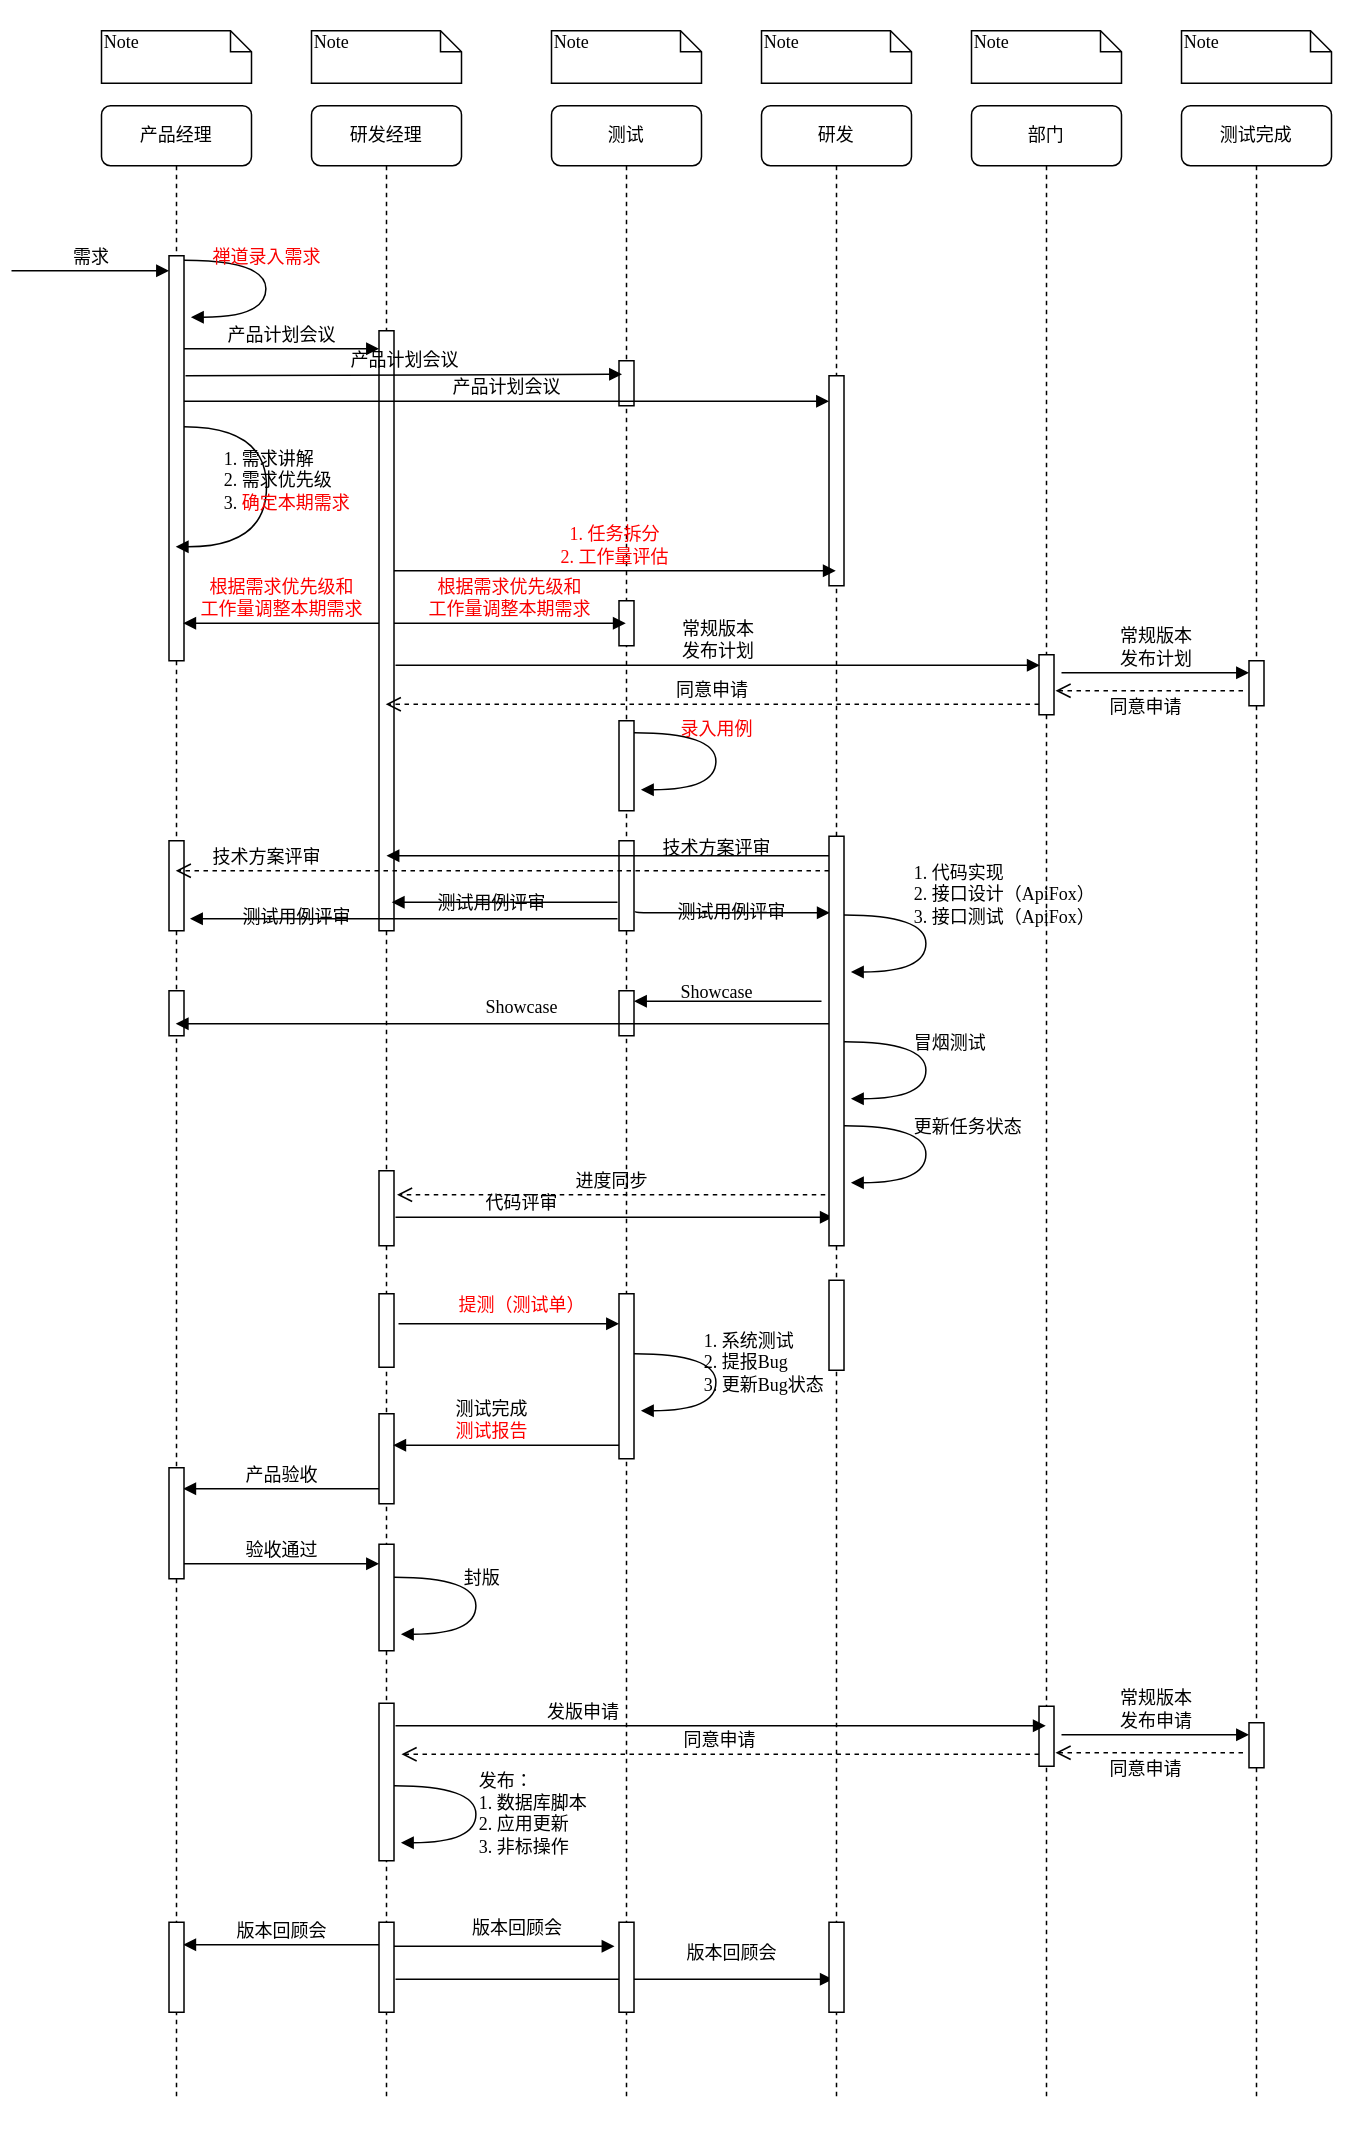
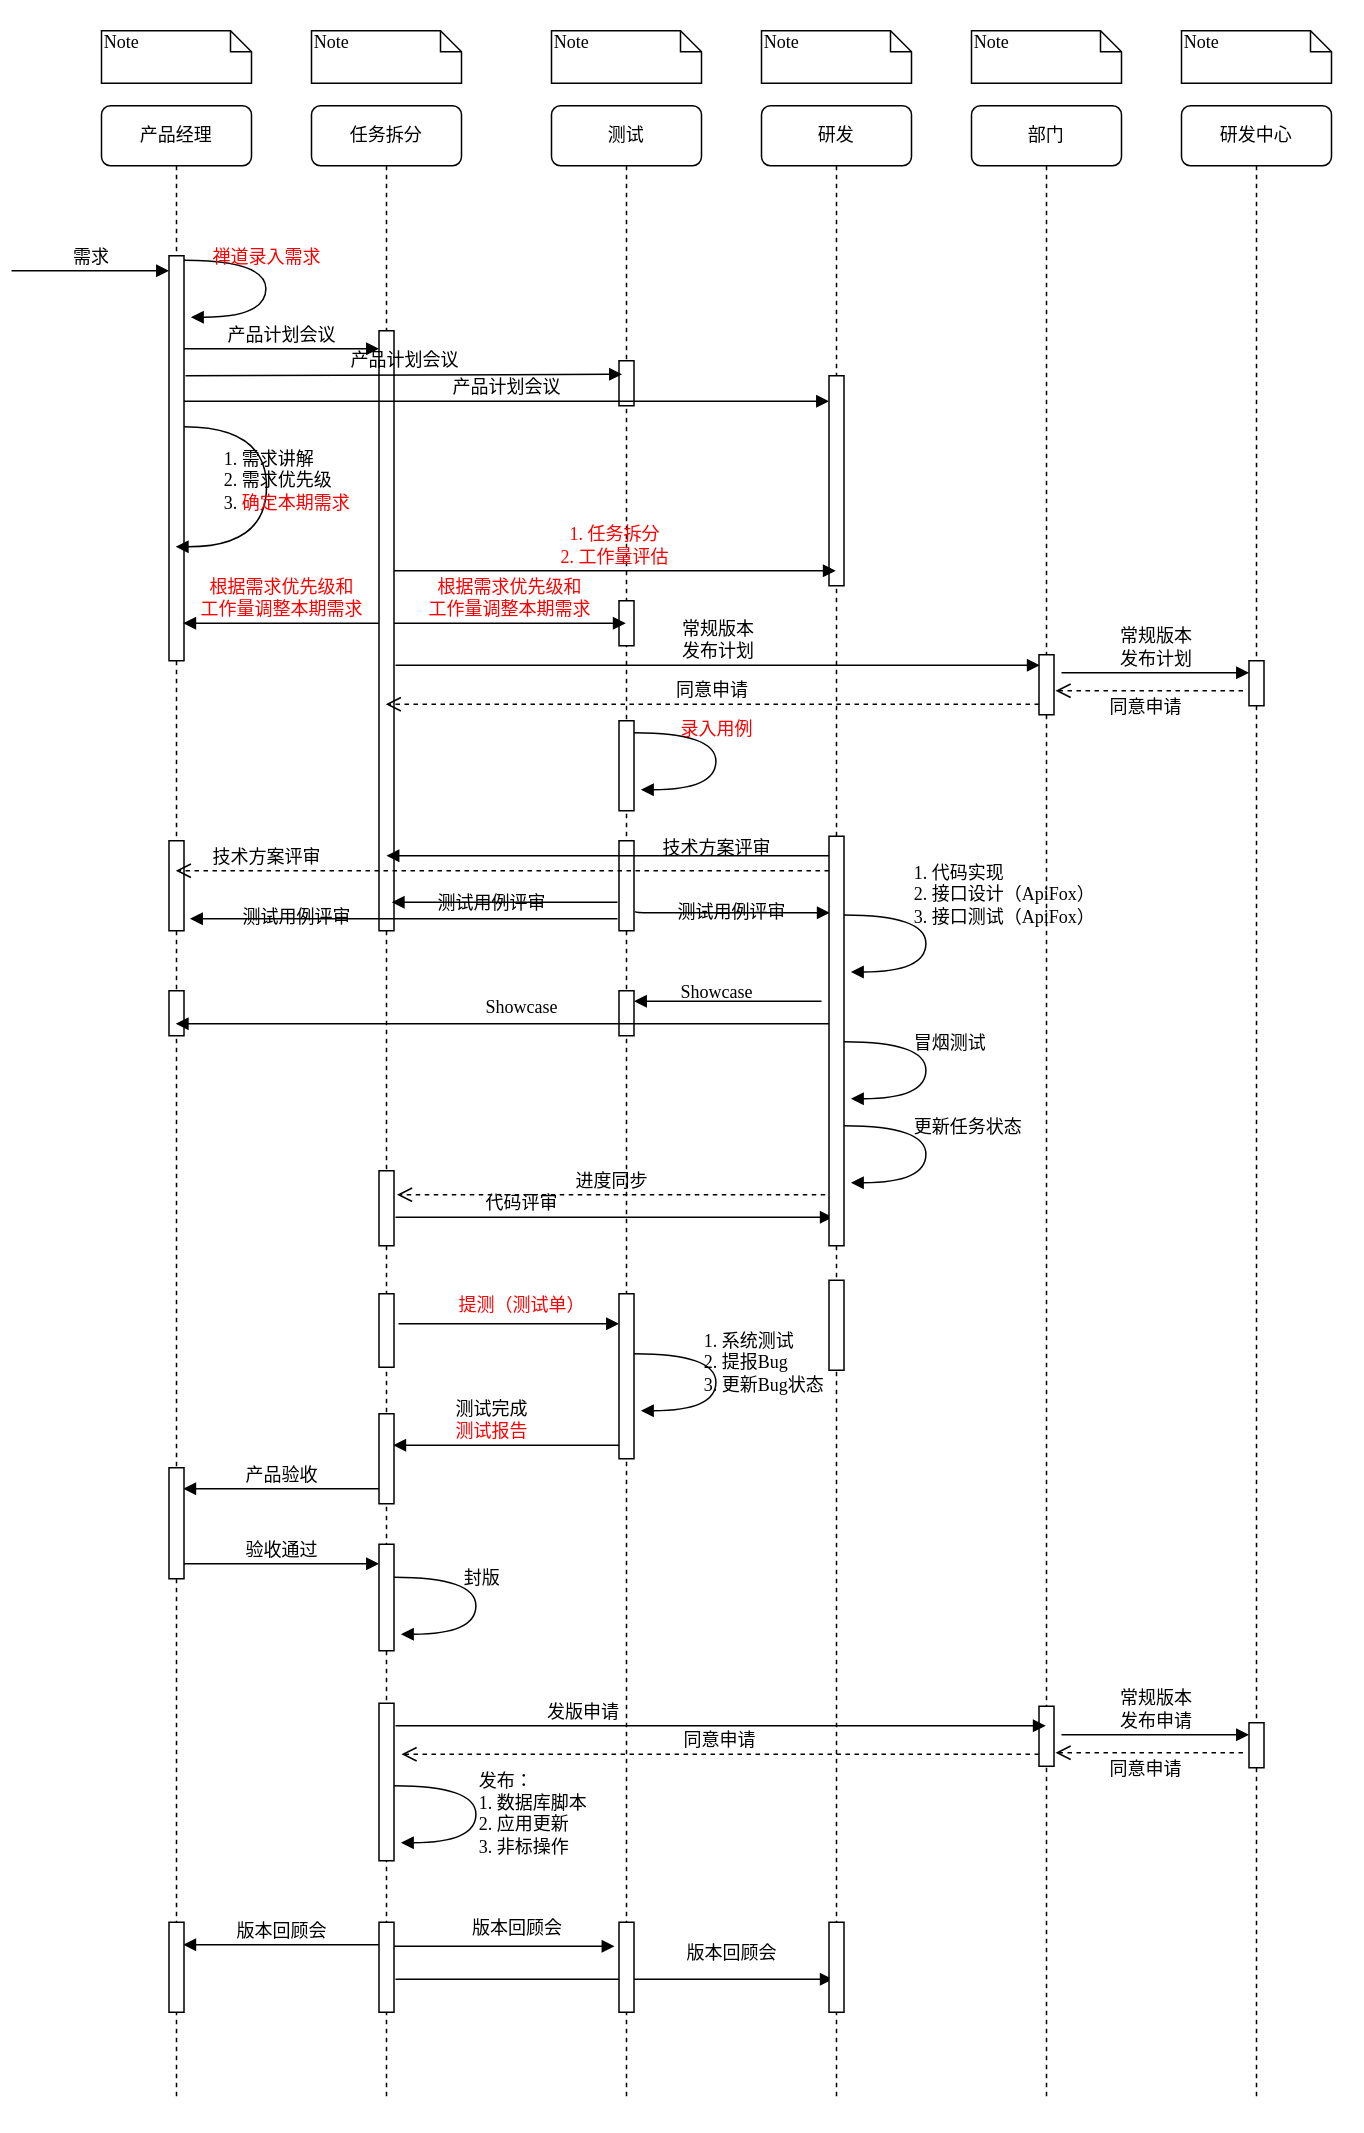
- <mxCell id="2" value="研发经理" style="shape=umlLifeline;perimeter=lifelinePerimeter;whiteSpace=wrap;html=1;container=1;collapsible=0;recursiveResize=0;outlineConnect=0;rounded=1;shadow=0;comic=0;labelBackgroundColor=none;strokeWidth=1;fontFamily=Verdana;fontSize=12;align=center;" parent="1" vertex="1"><mxGeometry x="160" y="70" width="100" height="1330" as="geometry" /></mxCell>
+ <mxCell id="2" value="任务拆分" style="shape=umlLifeline;perimeter=lifelinePerimeter;whiteSpace=wrap;html=1;container=1;collapsible=0;recursiveResize=0;outlineConnect=0;rounded=1;shadow=0;comic=0;labelBackgroundColor=none;strokeWidth=1;fontFamily=Verdana;fontSize=12;align=center;" parent="1" vertex="1"><mxGeometry x="160" y="70" width="100" height="1330" as="geometry" /></mxCell>
- <mxCell id="45" value="测试完成" style="shape=umlLifeline;perimeter=lifelinePerimeter;whiteSpace=wrap;html=1;container=1;collapsible=0;recursiveResize=0;outlineConnect=0;rounded=1;shadow=0;comic=0;labelBackgroundColor=none;strokeWidth=1;fontFamily=Verdana;fontSize=12;align=center;" parent="1" vertex="1"><mxGeometry x="740" y="70" width="100" height="1330" as="geometry" /></mxCell>
+ <mxCell id="45" value="研发中心" style="shape=umlLifeline;perimeter=lifelinePerimeter;whiteSpace=wrap;html=1;container=1;collapsible=0;recursiveResize=0;outlineConnect=0;rounded=1;shadow=0;comic=0;labelBackgroundColor=none;strokeWidth=1;fontFamily=Verdana;fontSize=12;align=center;" parent="1" vertex="1"><mxGeometry x="740" y="70" width="100" height="1330" as="geometry" /></mxCell>
